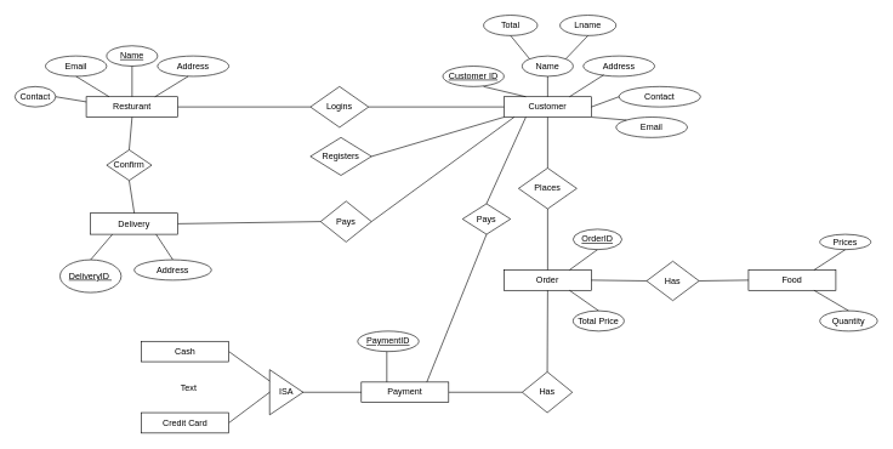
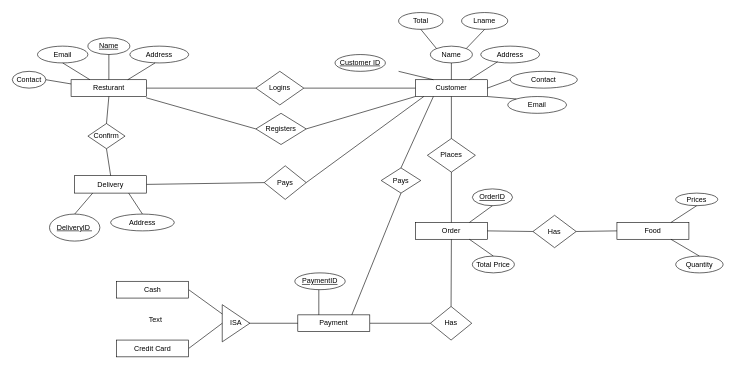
- <mxCell id="22" value="&lt;u&gt;Customer ID&lt;/u&gt;" style="ellipse;whiteSpace=wrap;html=1;" vertex="1" parent="2"><mxGeometry x="588" y="70" width="84" height="28" as="geometry" /></mxCell>
+ <mxCell id="22" value="&lt;u&gt;Customer ID&lt;/u&gt;" style="ellipse;whiteSpace=wrap;html=1;" vertex="1" parent="2"><mxGeometry x="538" y="70" width="84" height="28" as="geometry" /></mxCell>
+ <mxCell id="62" value="" style="endArrow=none;html=1;exitX=0;exitY=0.5;exitDx=0;exitDy=0;entryX=0.992;entryY=1.071;entryDx=0;entryDy=0;entryPerimeter=0;" edge="1" parent="1" source="61" target="4"><mxGeometry width="50" height="50" relative="1" as="geometry"><mxPoint x="314" y="188" as="sourcePoint" /><mxPoint x="364" y="138" as="targetPoint" /></mxGeometry></mxCell>
